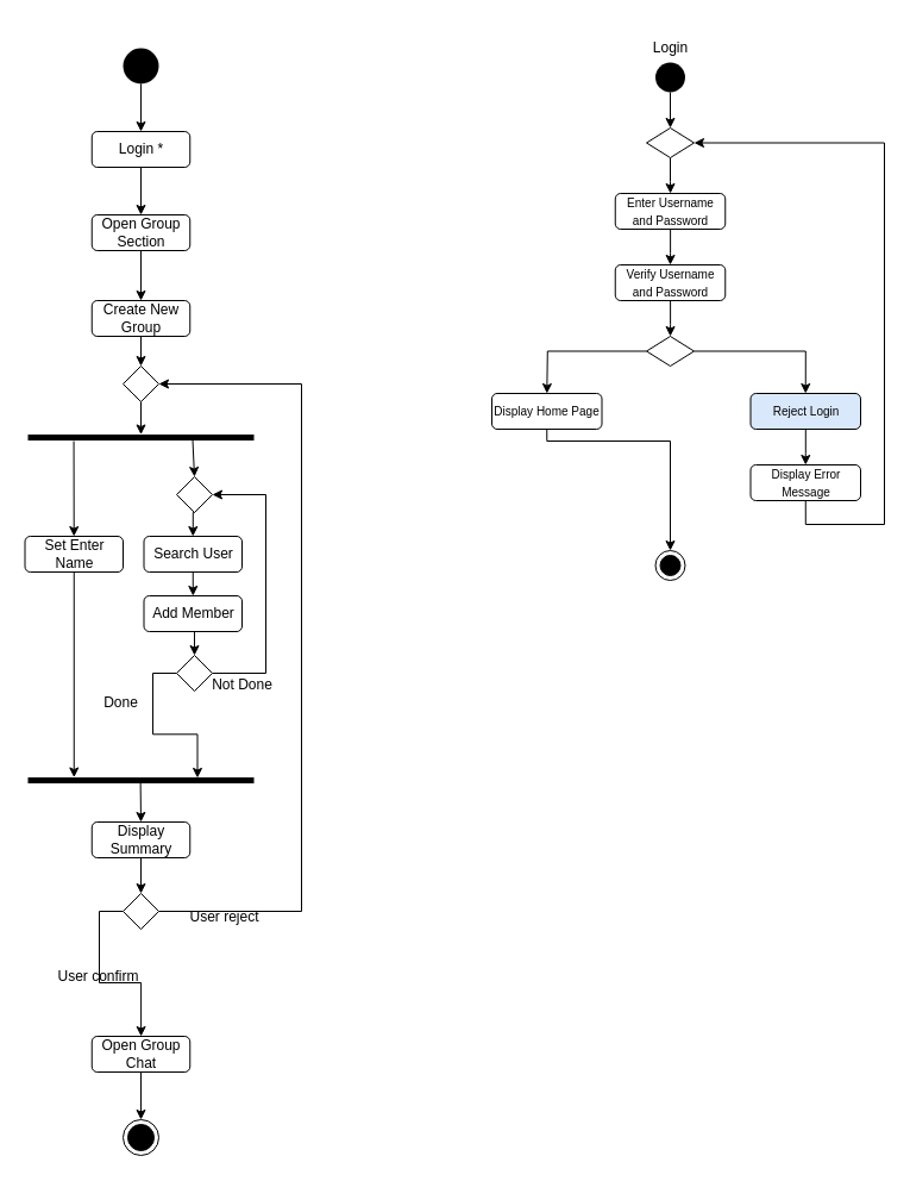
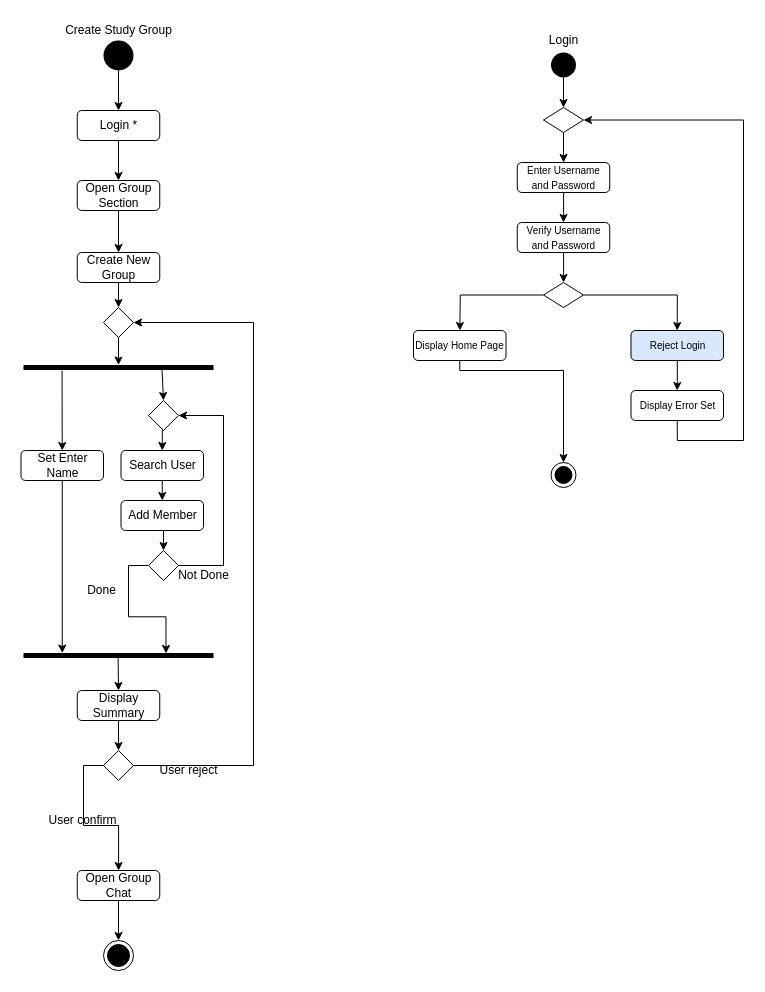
+ <mxCell id="4" value="Create Study Group" style="text;html=1;align=center;verticalAlign=middle;resizable=0;points=[];autosize=1;" parent="1" vertex="1"><mxGeometry x="58" y="20" width="120" height="20" as="geometry" /></mxCell>
- <mxCell id="23" value="&lt;span style=&quot;font-size: 10px&quot;&gt;Display Error Message&lt;/span&gt;" style="rounded=1;whiteSpace=wrap;html=1;strokeWidth=1;" parent="1" vertex="1"><mxGeometry x="630.5" y="390" width="92.5" height="30" as="geometry" /></mxCell>
+ <mxCell id="23" value="&lt;span style=&quot;font-size: 10px&quot;&gt;Display Error Set&lt;/span&gt;" style="rounded=1;whiteSpace=wrap;html=1;strokeWidth=1;" parent="1" vertex="1"><mxGeometry x="630.5" y="390" width="92.5" height="30" as="geometry" /></mxCell>
